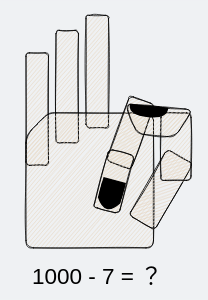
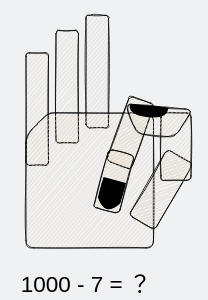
- <mxCell id="14" value="&lt;font style=&quot;font-size: 30px&quot;&gt;1000 - 7 = ？&lt;/font&gt;" style="text;html=1;strokeColor=none;fillColor=none;align=center;verticalAlign=middle;whiteSpace=wrap;rounded=0;sketch=0;" vertex="1" parent="1"><mxGeometry x="20.5" y="358" width="217" height="20" as="geometry" /></mxCell>
+ <mxCell id="14" value="&lt;font style=&quot;font-size: 30px&quot;&gt;1000 - 7 = ？&lt;/font&gt;" style="text;html=1;strokeColor=none;fillColor=none;align=center;verticalAlign=middle;whiteSpace=wrap;rounded=0;sketch=0;" vertex="1" parent="1"><mxGeometry x="5.5" y="368" width="217" height="20" as="geometry" /></mxCell>
